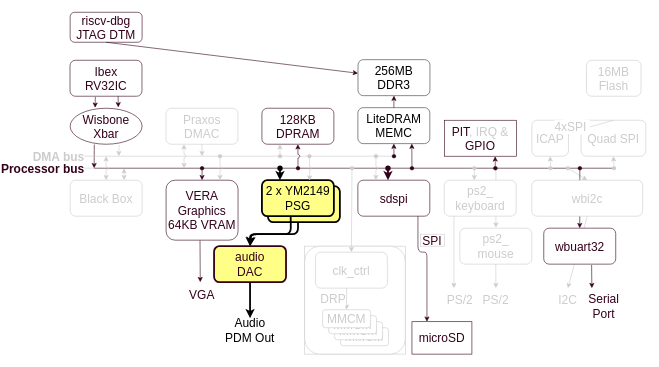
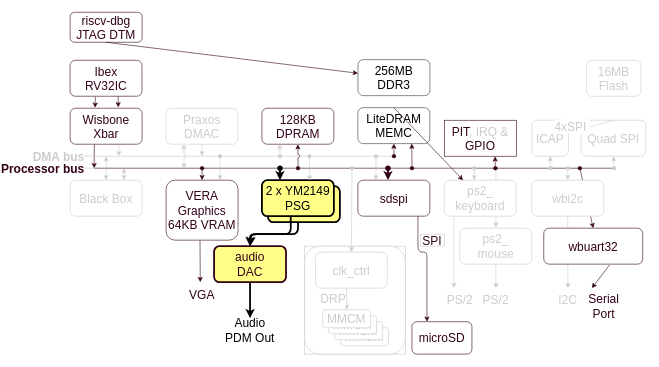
- <mxCell id="79" value="" style="endArrow=classic;html=1;strokeWidth=1;exitX=0.5;exitY=0;entryX=0.5;entryY=1;fontSize=20;strokeColor=#33001A;fontColor=#CCCCCC;" parent="1" source="77" target="78" edge="1"><mxGeometry width="50" height="50" relative="1" as="geometry"><mxPoint x="420" y="109" as="sourcePoint" /><mxPoint x="470" y="59" as="targetPoint" /></mxGeometry></mxCell>
+ <mxCell id="79" value="" style="endArrow=classic;html=1;strokeWidth=1;exitX=0.5;exitY=0;fontSize=20;strokeColor=#33001A;fontColor=#CCCCCC;" parent="1" source="77" target="13" edge="1"><mxGeometry width="50" height="50" relative="1" as="geometry"><mxPoint x="420" y="109" as="sourcePoint" /><mxPoint x="470" y="59" as="targetPoint" /></mxGeometry></mxCell>
- <mxCell id="33" value="Wisbone Xbar" style="ellipse;whiteSpace=wrap;html=1;fontSize=20;strokeColor=#33001A;fontColor=#33001A;" parent="1" vertex="1"><mxGeometry x="50" y="180" width="120" height="60" as="geometry" /></mxCell>
+ <mxCell id="33" value="Wisbone Xbar" style="rounded=1;whiteSpace=wrap;html=1;fontSize=20;strokeColor=#33001A;fontColor=#33001A;" parent="1" vertex="1"><mxGeometry x="50" y="180" width="120" height="60" as="geometry" /></mxCell>
- <mxCell id="69" value="wbi2c" style="rounded=1;whiteSpace=wrap;html=1;fontSize=20;strokeColor=#CCCCCC;fontColor=#CCCCCC;" parent="1" vertex="1"><mxGeometry x="819.8" y="300" width="185" height="60" as="geometry" /></mxCell>
+ <mxCell id="69" value="wbi2c" style="rounded=1;whiteSpace=wrap;html=1;fontSize=20;strokeColor=#CCCCCC;fontColor=#CCCCCC;" parent="1" vertex="1"><mxGeometry x="819.8" y="300" width="120" height="60" as="geometry" /></mxCell>
- <mxCell id="68" value="wbuart32" style="rounded=1;whiteSpace=wrap;html=1;fontSize=20;strokeColor=#33001A;fontColor=#33001A;" parent="1" vertex="1"><mxGeometry x="839.8" y="380" width="120" height="60" as="geometry" /></mxCell>
+ <mxCell id="68" value="wbuart32" style="rounded=1;whiteSpace=wrap;html=1;fontSize=20;strokeColor=#33001A;fontColor=#33001A;" parent="1" vertex="1"><mxGeometry x="839.8" y="380" width="165" height="60" as="geometry" /></mxCell>
- <mxCell id="76" value="microSD" style="whiteSpace=wrap;html=1;fontSize=20;align=center;strokeColor=#33001A;fontColor=#33001A;fillColor=#FFFFFF;strokeWidth=1;rounded=0;" parent="1" vertex="1"><mxGeometry x="620" y="536" width="100" height="54" as="geometry" /></mxCell>
+ <mxCell id="76" value="microSD" style="rounded=1;whiteSpace=wrap;html=1;fontSize=20;align=center;strokeColor=#33001A;fontColor=#33001A;fillColor=#FFFFFF;strokeWidth=1;" parent="1" vertex="1"><mxGeometry x="620" y="536" width="100" height="54" as="geometry" /></mxCell>
